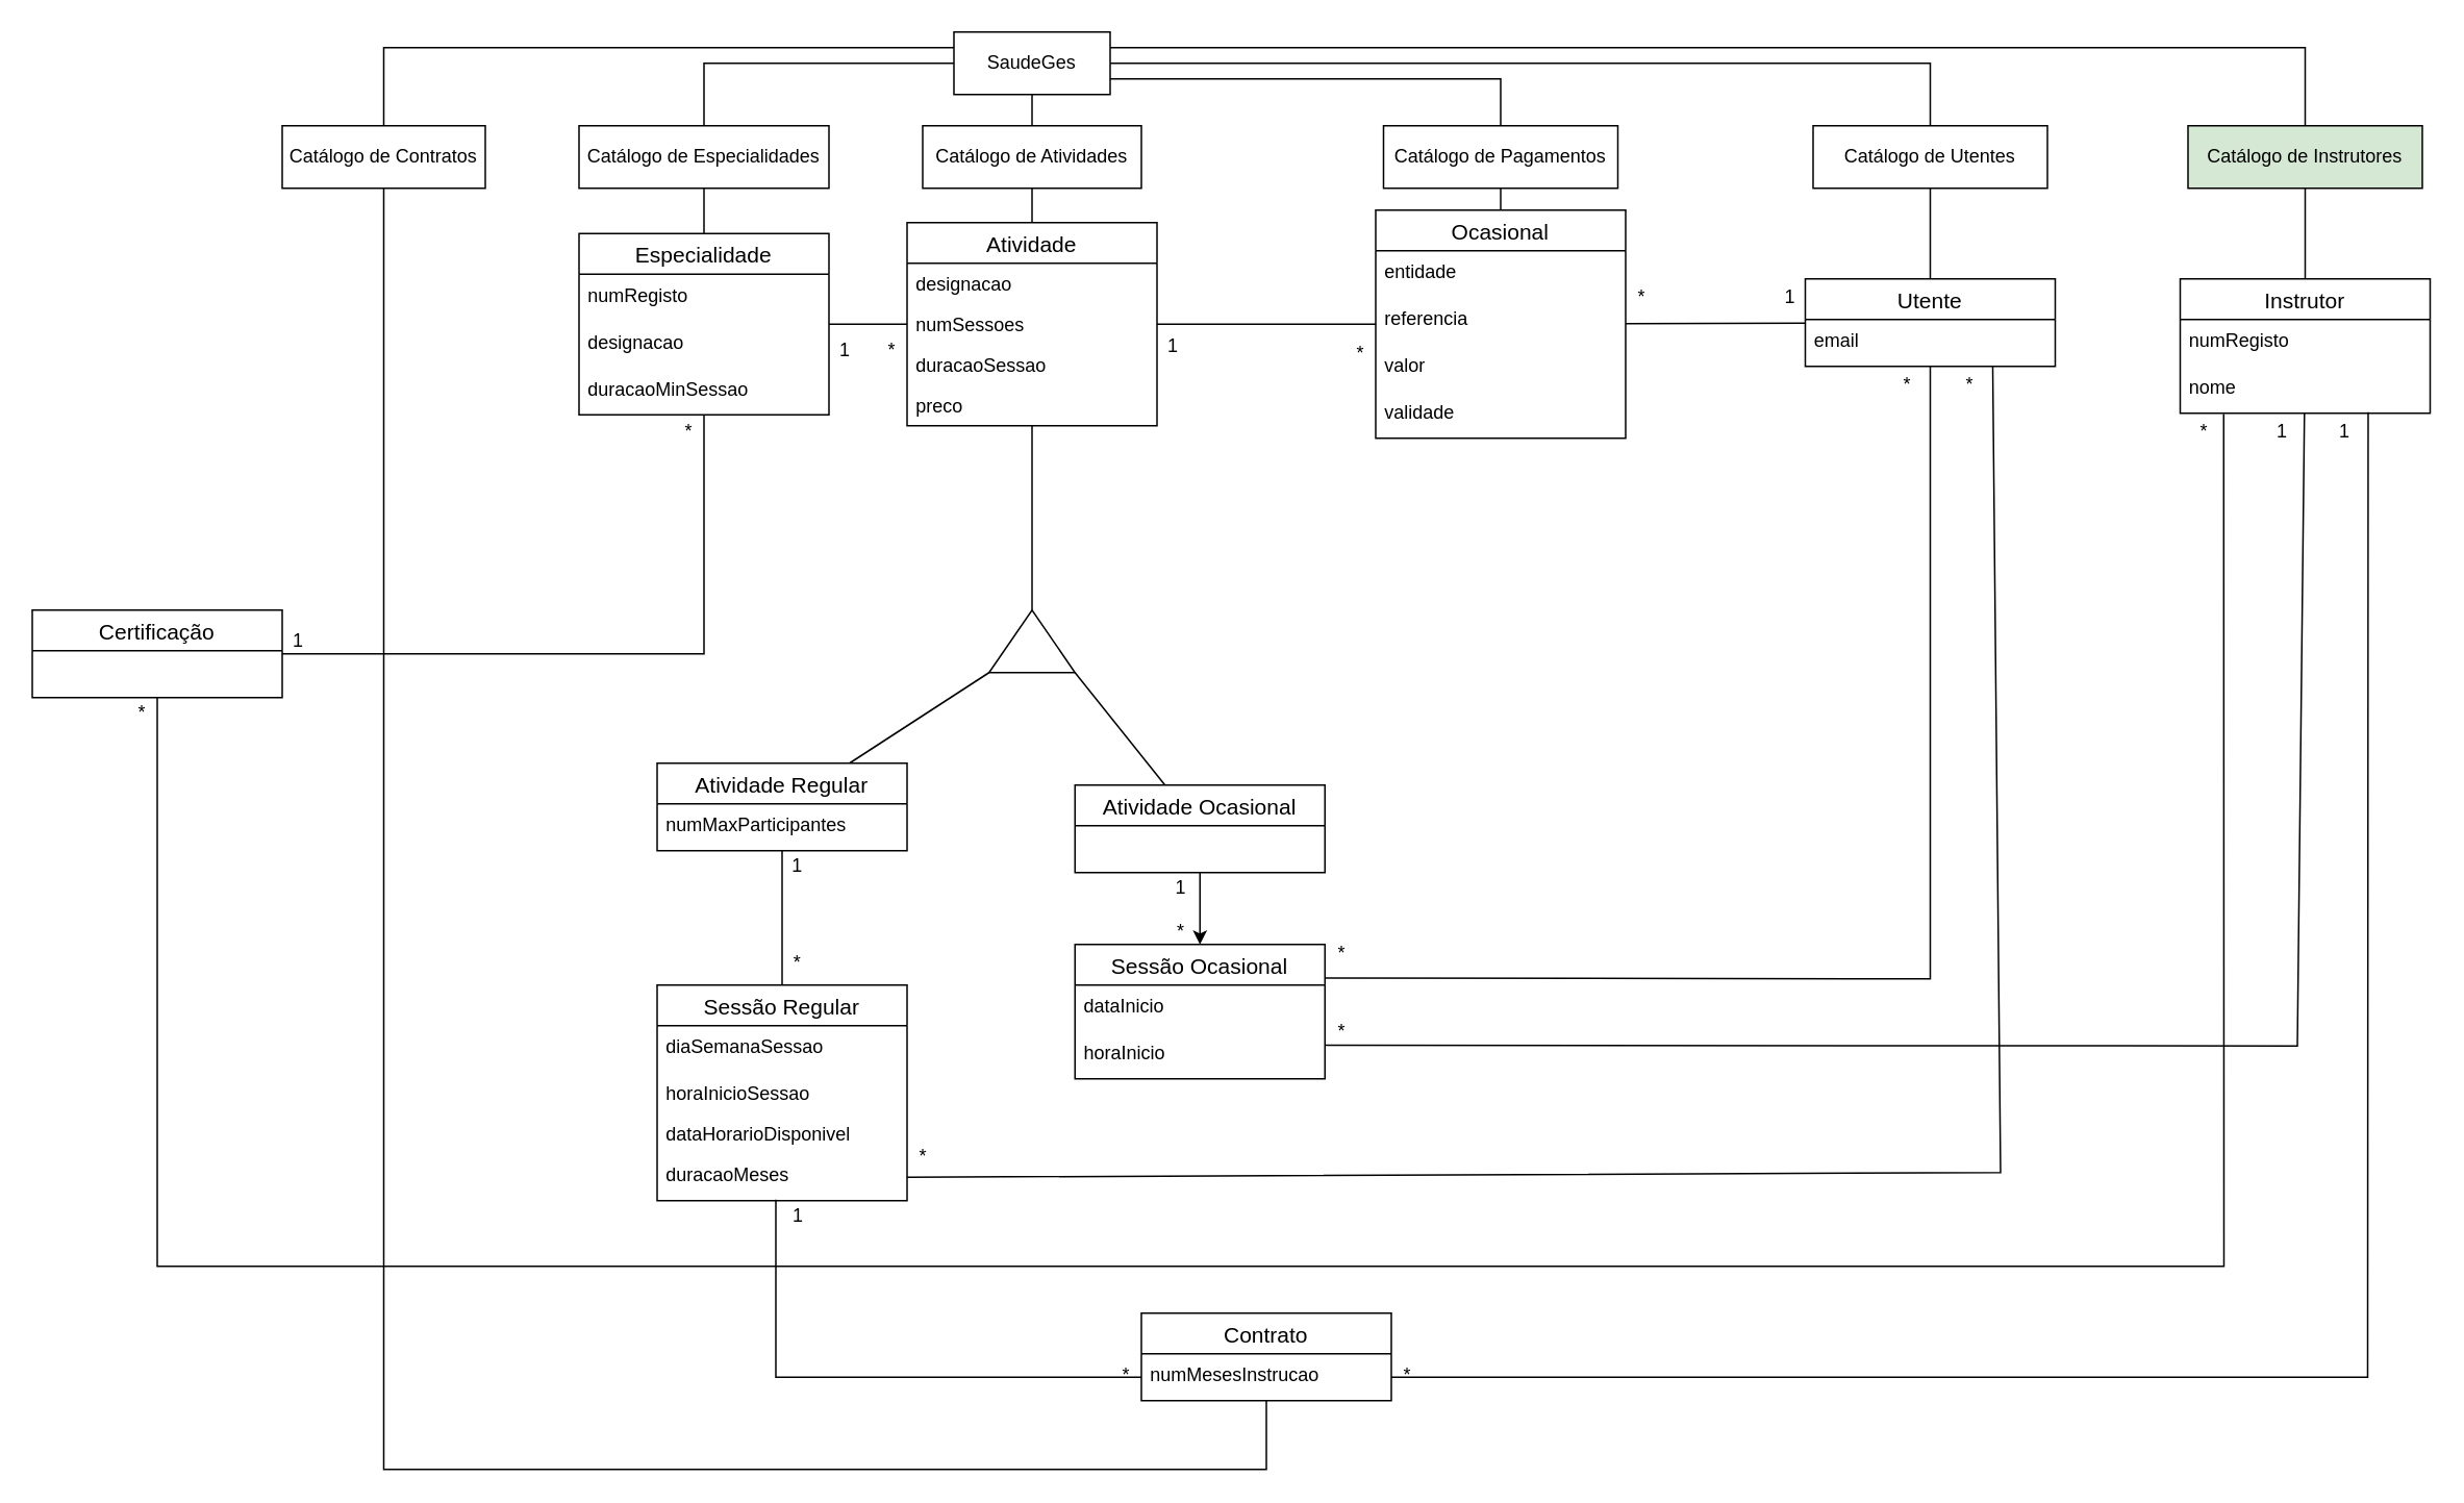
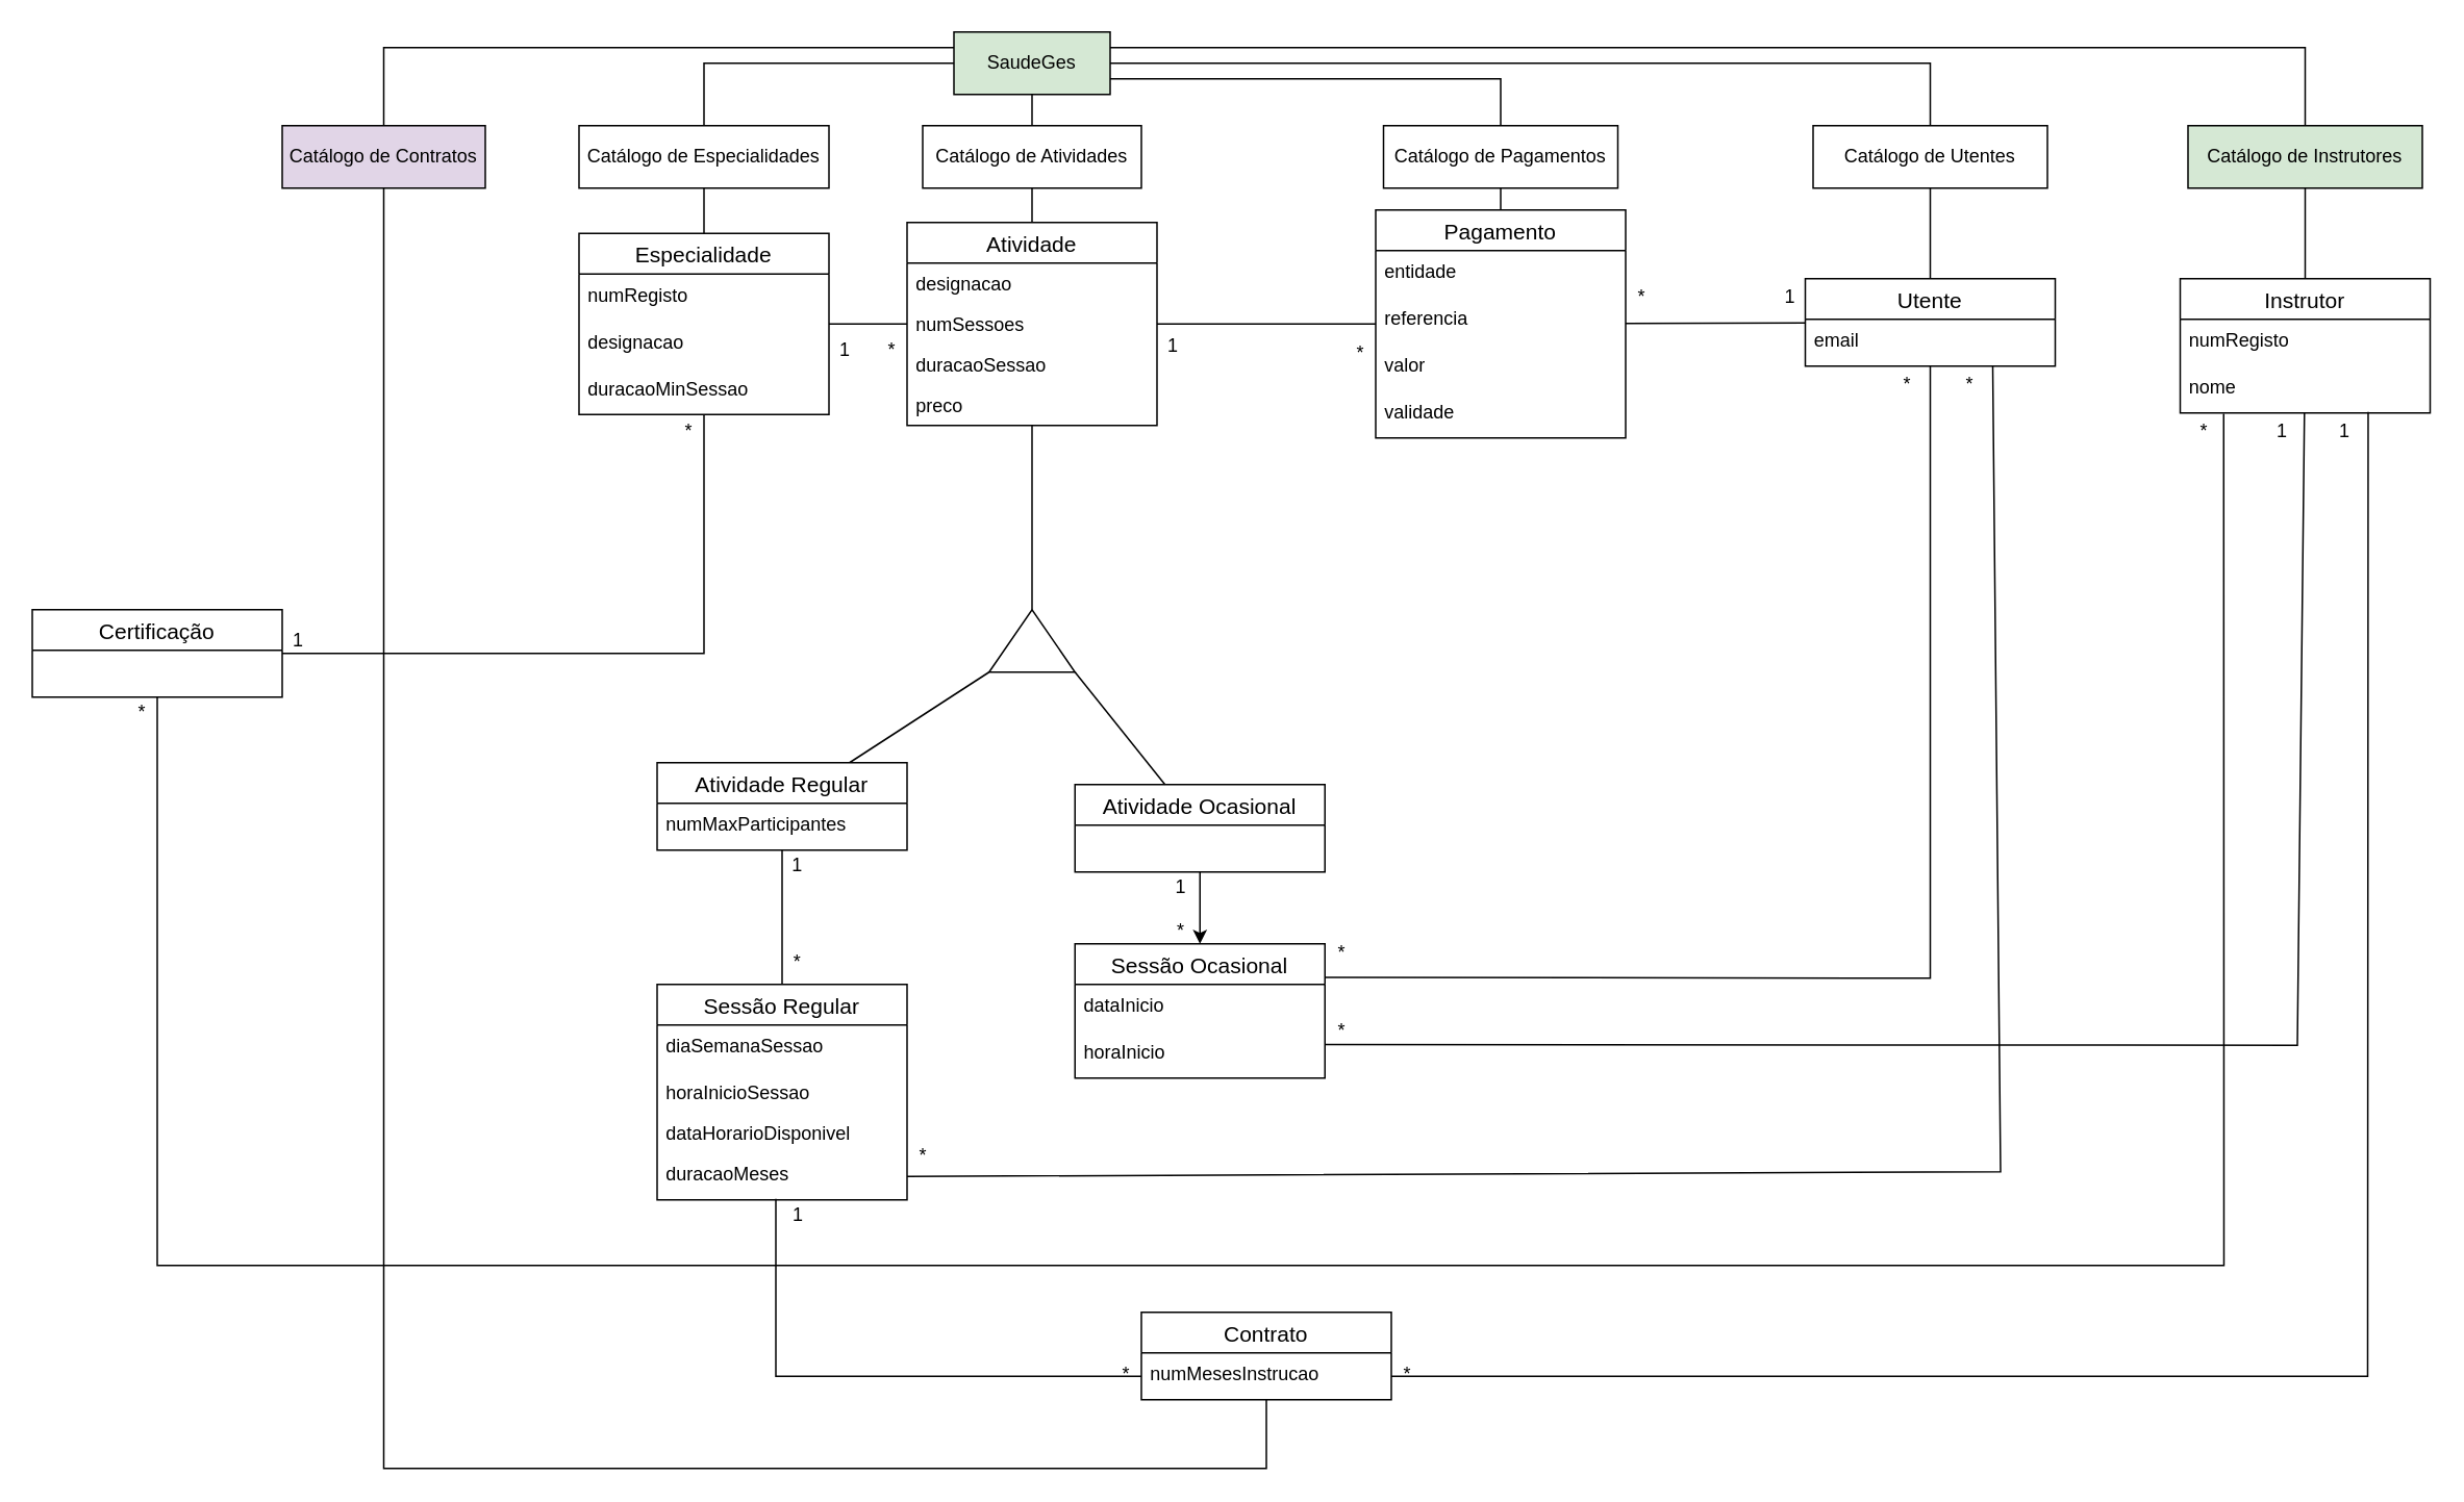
- <mxCell id="23" value="SaudeGes" style="whiteSpace=wrap;html=1;align=center;" parent="1" vertex="1"><mxGeometry x="610" y="20" width="100" height="40" as="geometry" /></mxCell>
+ <mxCell id="23" value="SaudeGes" style="whiteSpace=wrap;html=1;align=center;fillColor=#d5e8d4;" parent="1" vertex="1"><mxGeometry x="610" y="20" width="100" height="40" as="geometry" /></mxCell>
- <mxCell id="71" value="Catálogo de Contratos" style="whiteSpace=wrap;html=1;align=center;" parent="1" vertex="1"><mxGeometry x="180" y="80" width="130" height="40" as="geometry" /></mxCell>
+ <mxCell id="71" value="Catálogo de Contratos" style="whiteSpace=wrap;html=1;align=center;fillColor=#e1d5e7;" parent="1" vertex="1"><mxGeometry x="180" y="80" width="130" height="40" as="geometry" /></mxCell>
- <mxCell id="36" value="Ocasional" style="swimlane;fontStyle=0;childLayout=stackLayout;horizontal=1;startSize=26;horizontalStack=0;resizeParent=1;resizeParentMax=0;resizeLast=0;collapsible=1;marginBottom=0;align=center;fontSize=14;" parent="1" vertex="1"><mxGeometry x="880" y="134" width="160" height="146" as="geometry" /></mxCell>
+ <mxCell id="36" value="Pagamento" style="swimlane;fontStyle=0;childLayout=stackLayout;horizontal=1;startSize=26;horizontalStack=0;resizeParent=1;resizeParentMax=0;resizeLast=0;collapsible=1;marginBottom=0;align=center;fontSize=14;" parent="1" vertex="1"><mxGeometry x="880" y="134" width="160" height="146" as="geometry" /></mxCell>
